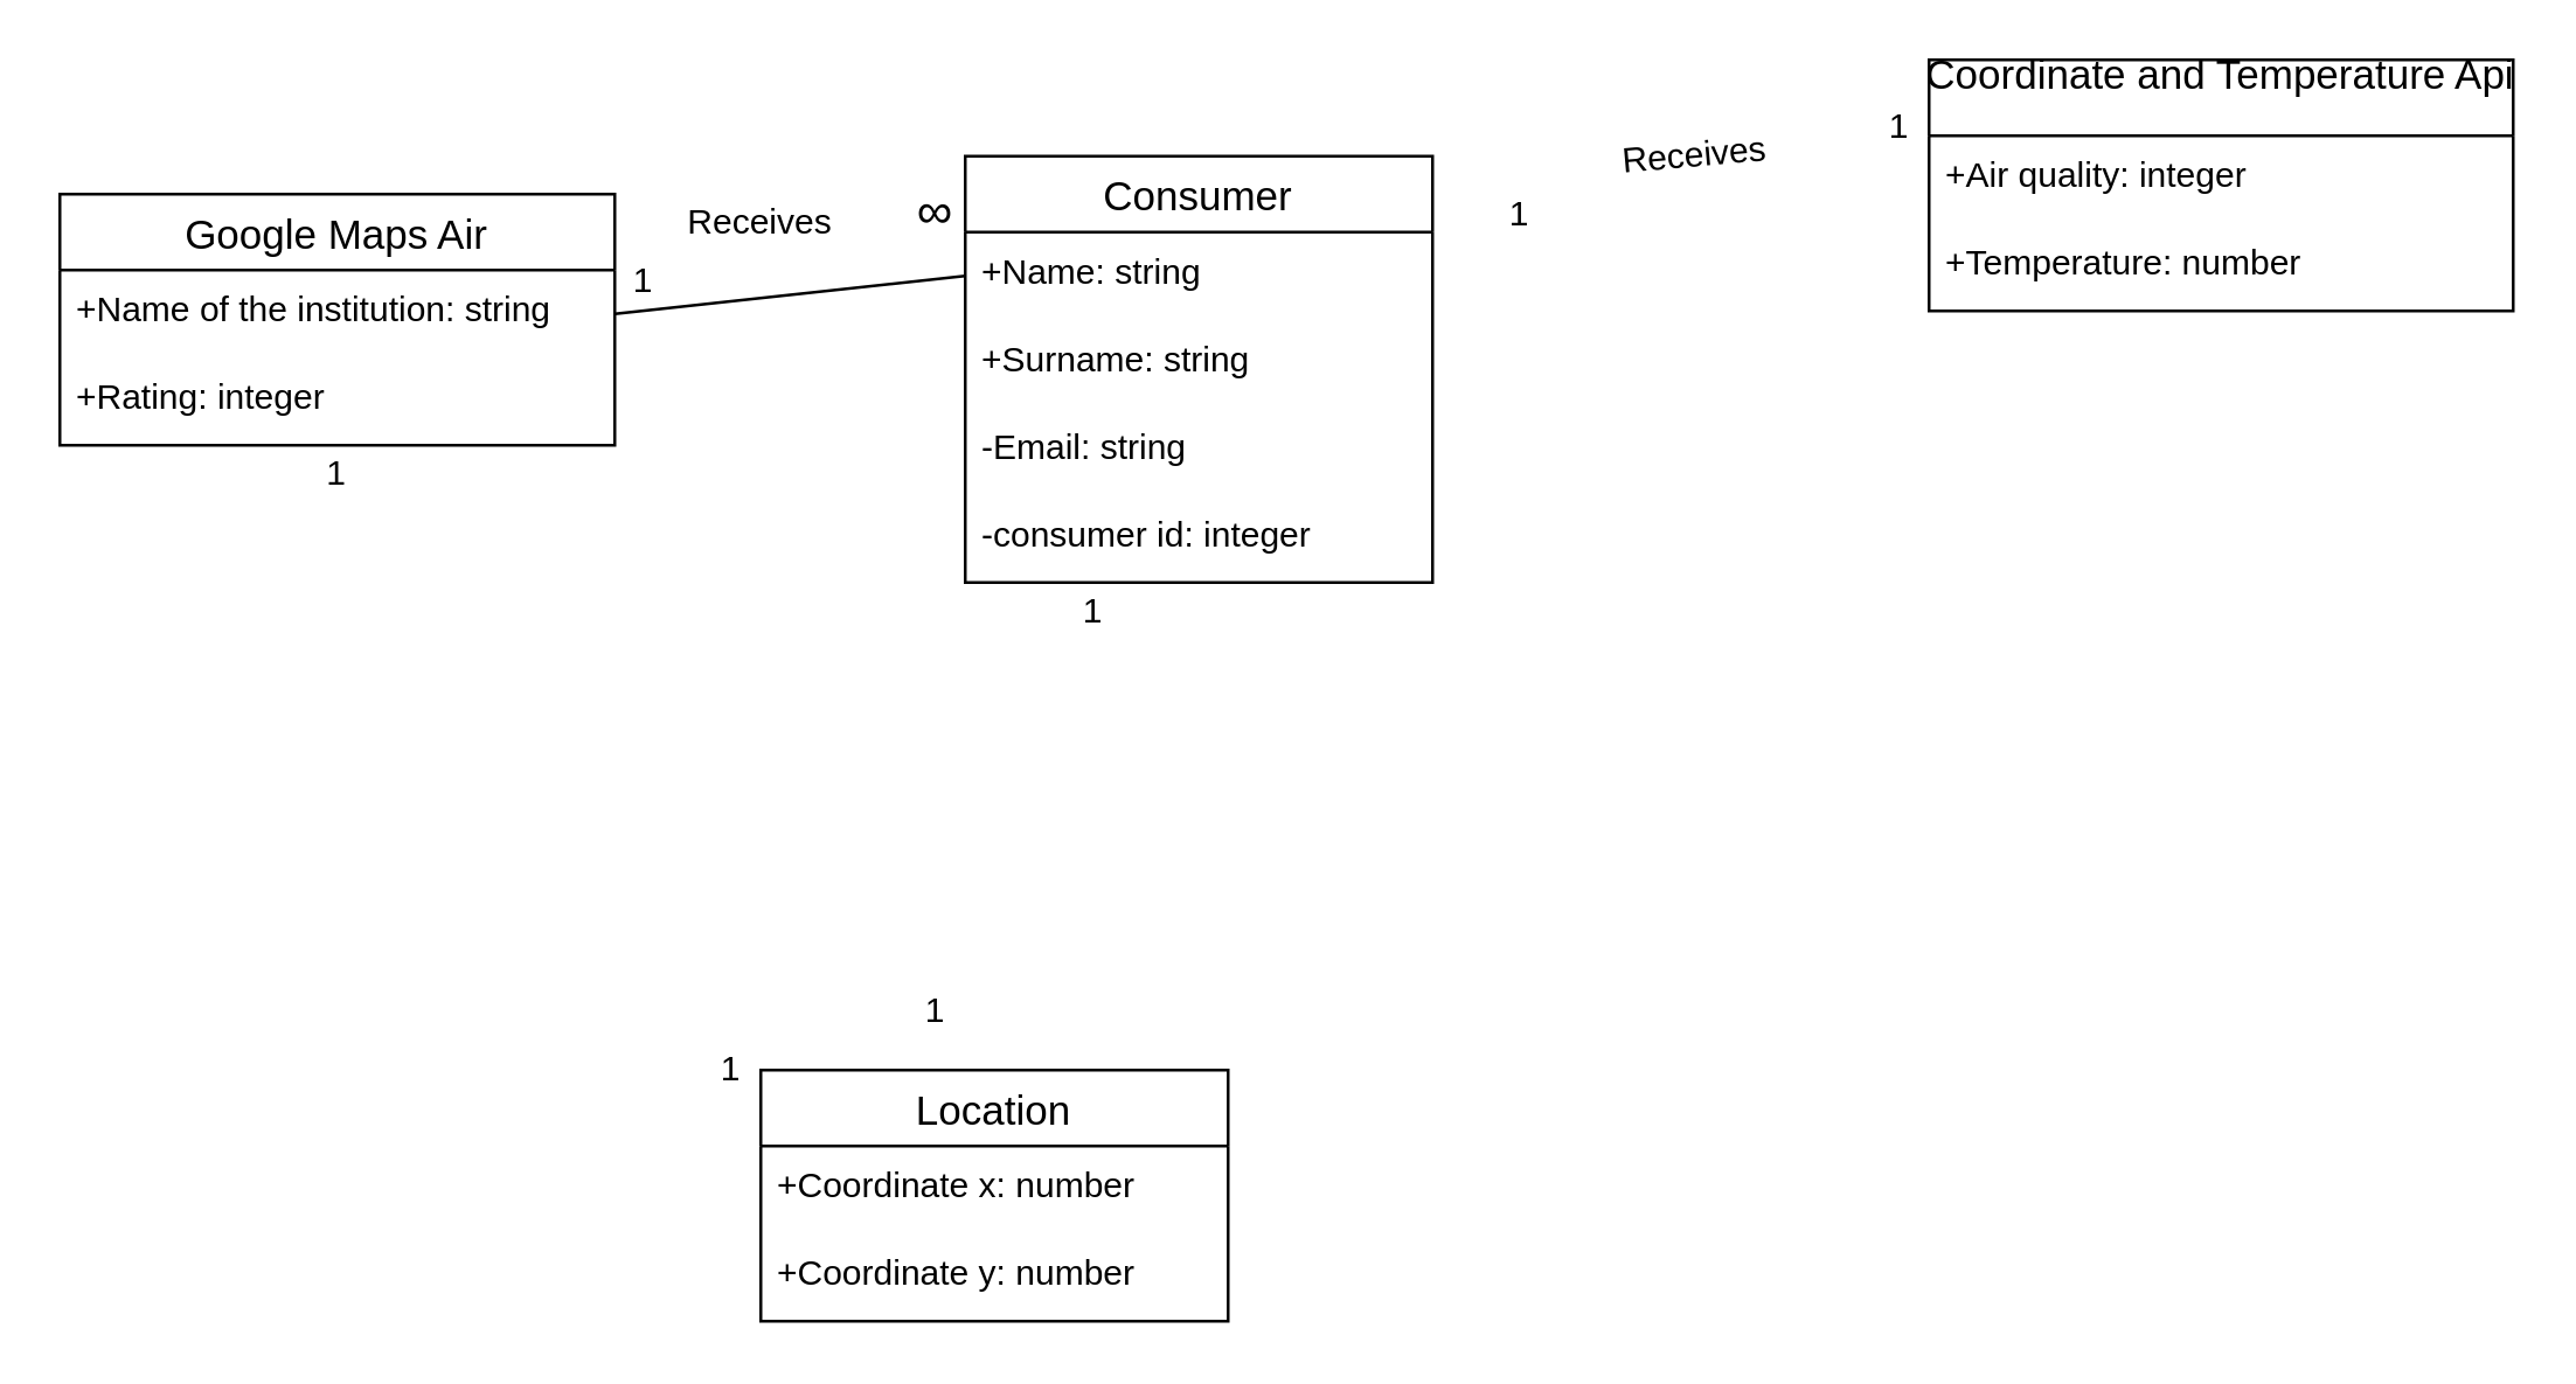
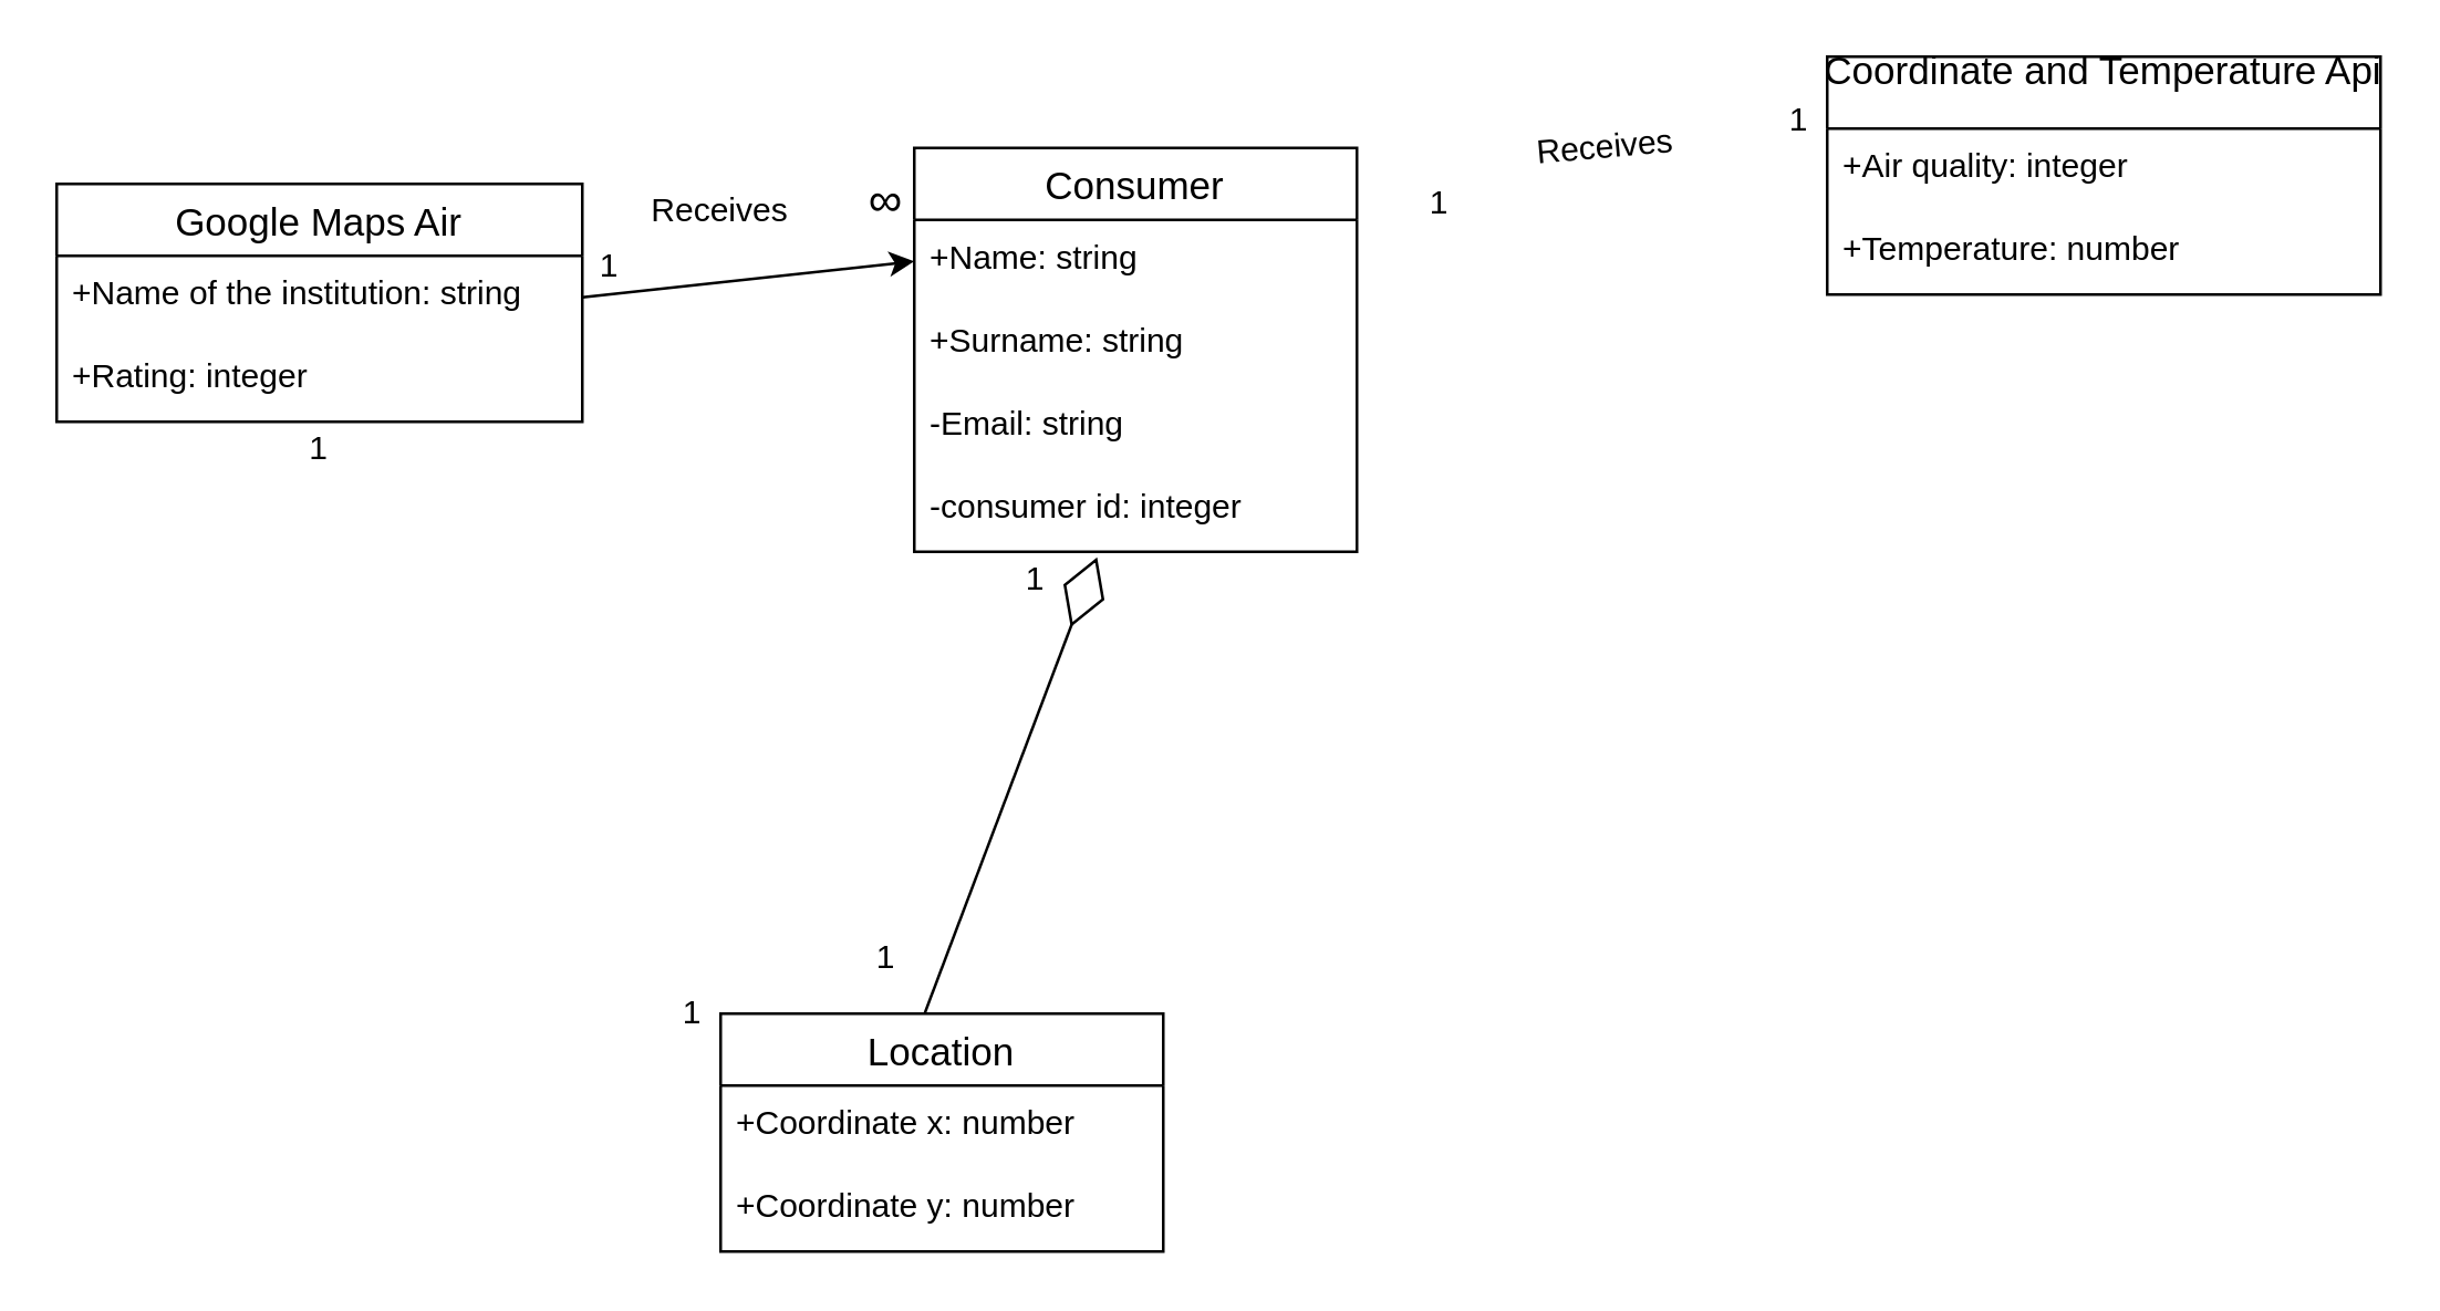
- <mxCell id="5" value="" style="endArrow=none;html=1;exitX=1;exitY=0.5;exitDx=0;exitDy=0;entryX=0;entryY=0.5;entryDx=0;entryDy=0;" parent="1" source="3" target="21" edge="1"><mxGeometry width="50" height="50" relative="1" as="geometry"><mxPoint x="330" y="236" as="sourcePoint" /><mxPoint x="380" y="186" as="targetPoint" /></mxGeometry></mxCell>
+ <mxCell id="5" value="" style="endArrow=classic;html=1;exitX=1;exitY=0.5;exitDx=0;exitDy=0;entryX=0;entryY=0.5;entryDx=0;entryDy=0;" parent="1" source="3" target="21" edge="1"><mxGeometry width="50" height="50" relative="1" as="geometry"><mxPoint x="330" y="236" as="sourcePoint" /><mxPoint x="380" y="186" as="targetPoint" /></mxGeometry></mxCell>
+ <mxCell id="7" value="" style="endArrow=diamondThin;endFill=0;endSize=24;html=1;exitX=0.456;exitY=0.023;exitDx=0;exitDy=0;exitPerimeter=0;entryX=0.413;entryY=1.067;entryDx=0;entryDy=0;entryPerimeter=0;" parent="1" source="25" target="24" edge="1"><mxGeometry width="160" relative="1" as="geometry"><mxPoint x="270" y="206" as="sourcePoint" /><mxPoint x="392.08" y="229.99" as="targetPoint" /></mxGeometry></mxCell>
